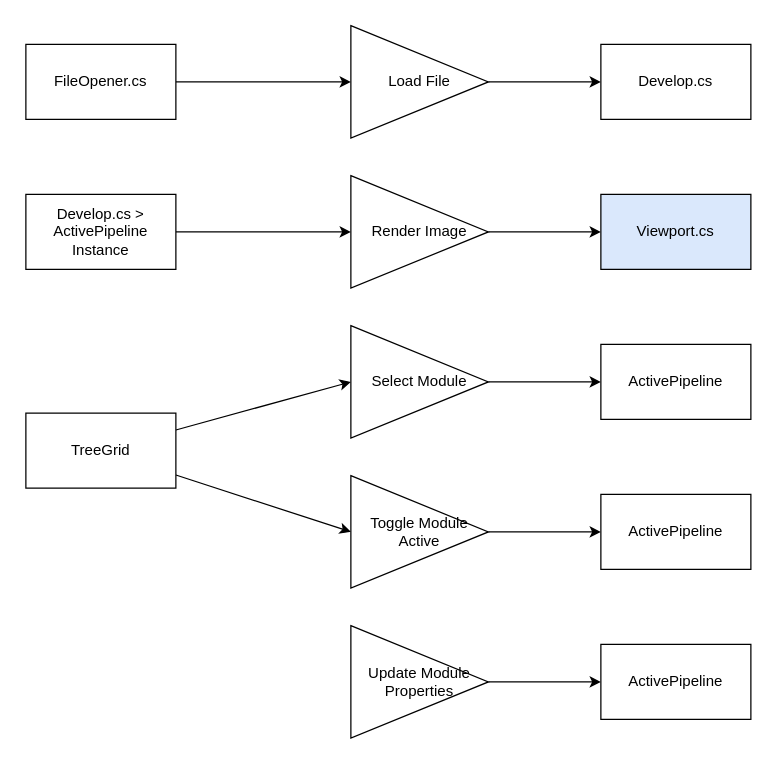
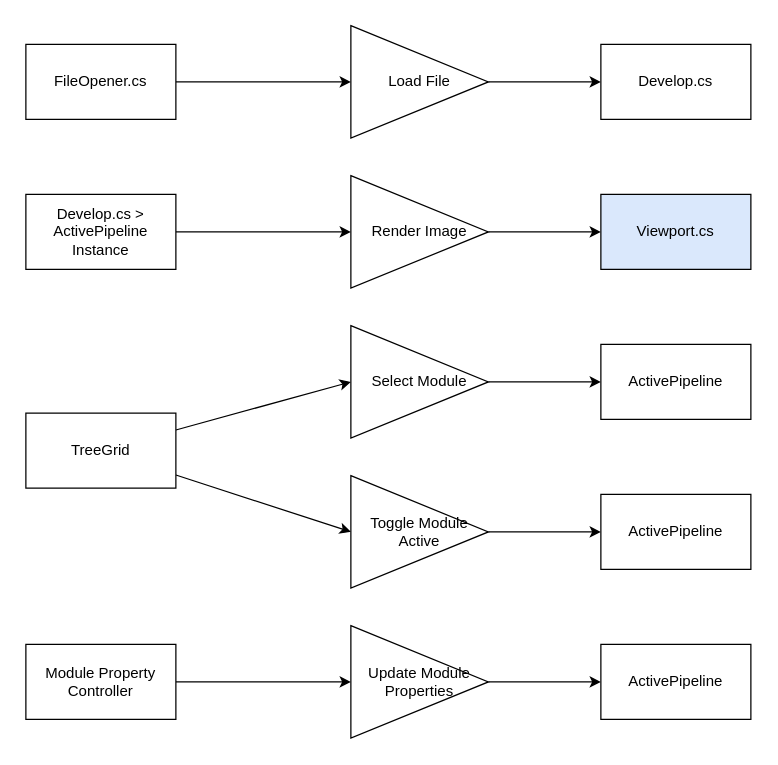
+ <mxCell id="25" value="Module Property Controller" style="whiteSpace=wrap;html=1;" vertex="1" parent="1"><mxGeometry x="20" y="515" width="120" height="60" as="geometry" /></mxCell>
+ <mxCell id="24" style="edgeStyle=none;html=1;" edge="1" parent="1" source="25" target="9"><mxGeometry relative="1" as="geometry" /></mxCell>
